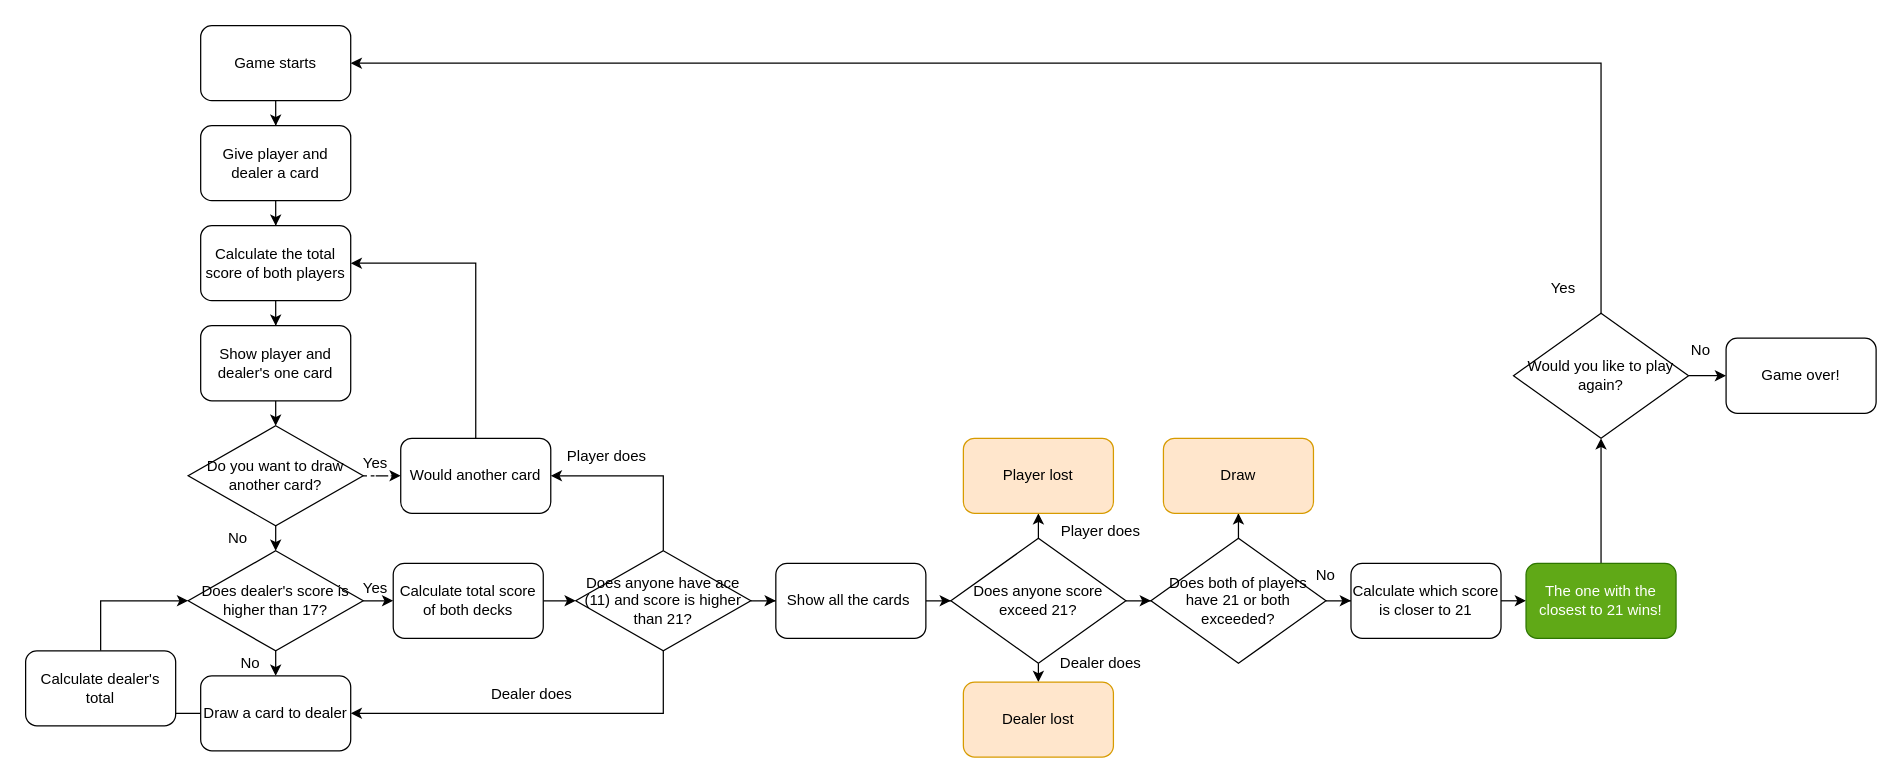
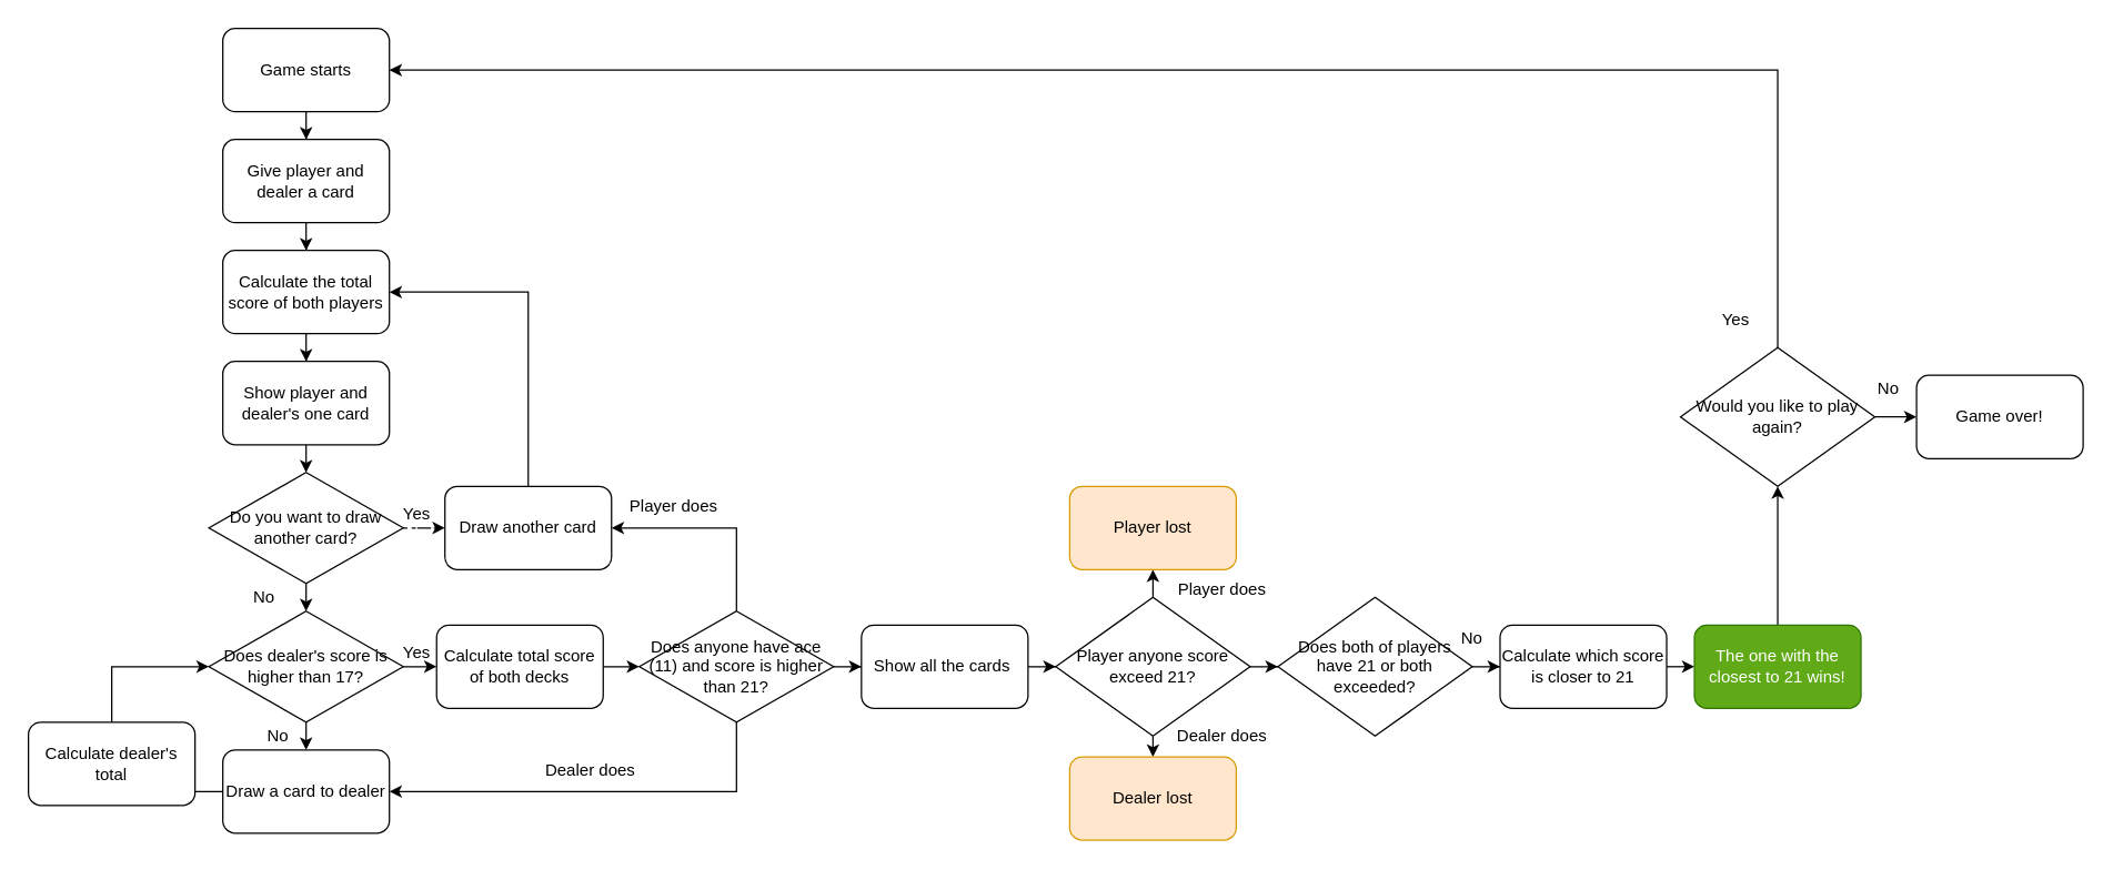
- <mxCell id="14" value="Would another card" style="rounded=1;whiteSpace=wrap;html=1;" vertex="1" parent="1"><mxGeometry x="320" y="350" width="120" height="60" as="geometry" /></mxCell>
+ <mxCell id="14" value="Draw another card" style="rounded=1;whiteSpace=wrap;html=1;" vertex="1" parent="1"><mxGeometry x="320" y="350" width="120" height="60" as="geometry" /></mxCell>
- <mxCell id="52" value="Draw" style="rounded=1;whiteSpace=wrap;html=1;fillColor=#ffe6cc;strokeColor=#d79b00;" vertex="1" parent="1"><mxGeometry x="930" y="350" width="120" height="60" as="geometry" /></mxCell>
- <mxCell id="49" style="edgeStyle=orthogonalEdgeStyle;rounded=0;orthogonalLoop=1;jettySize=auto;html=1;entryX=0.5;entryY=1;entryDx=0;entryDy=0;" edge="1" parent="1" source="50" target="52"><mxGeometry relative="1" as="geometry" /></mxCell>
- <mxCell id="39" value="Does anyone score exceed 21?" style="rhombus;whiteSpace=wrap;html=1;" vertex="1" parent="1"><mxGeometry x="760" y="430" width="140" height="100" as="geometry" /></mxCell>
+ <mxCell id="39" value="Player anyone score exceed 21?" style="rhombus;whiteSpace=wrap;html=1;" vertex="1" parent="1"><mxGeometry x="760" y="430" width="140" height="100" as="geometry" /></mxCell>
